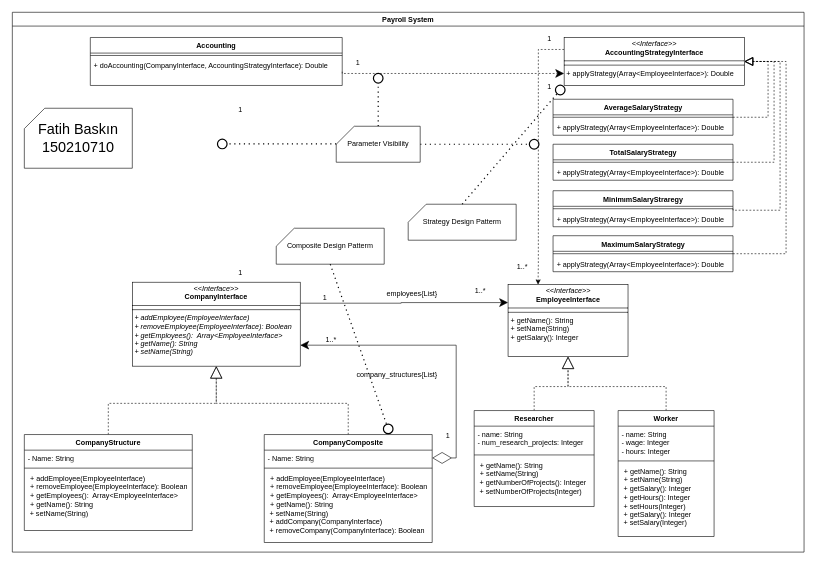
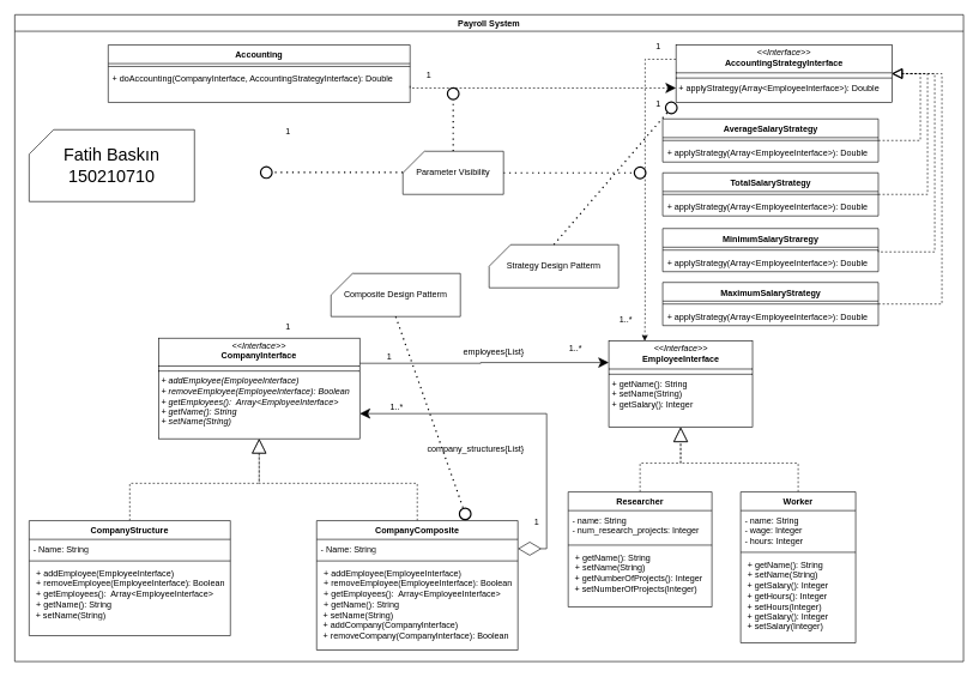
- <mxCell id="61" value="&lt;div style=&quot;font-size: 24px;&quot;&gt;Fatih Baskın&lt;/div&gt;&lt;div style=&quot;font-size: 24px;&quot;&gt;150210710&lt;br style=&quot;font-size: 24px;&quot;&gt;&lt;/div&gt;" style="shape=card;whiteSpace=wrap;html=1;fontSize=24;size=34;" vertex="1" parent="60"><mxGeometry x="20" y="160" width="180" height="100" as="geometry" /></mxCell>
+ <mxCell id="61" value="&lt;div style=&quot;font-size: 24px;&quot;&gt;Fatih Baskın&lt;/div&gt;&lt;div style=&quot;font-size: 24px;&quot;&gt;150210710&lt;br style=&quot;font-size: 24px;&quot;&gt;&lt;/div&gt;" style="shape=card;whiteSpace=wrap;html=1;fontSize=24;size=34;" vertex="1" parent="60"><mxGeometry x="20" y="160" width="230" height="100" as="geometry" /></mxCell>
